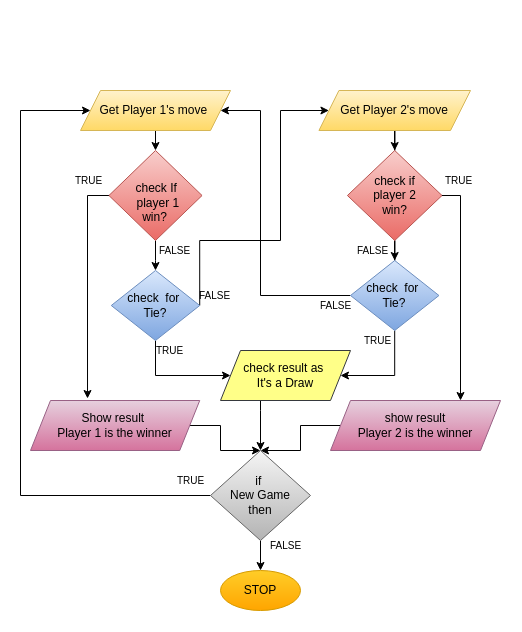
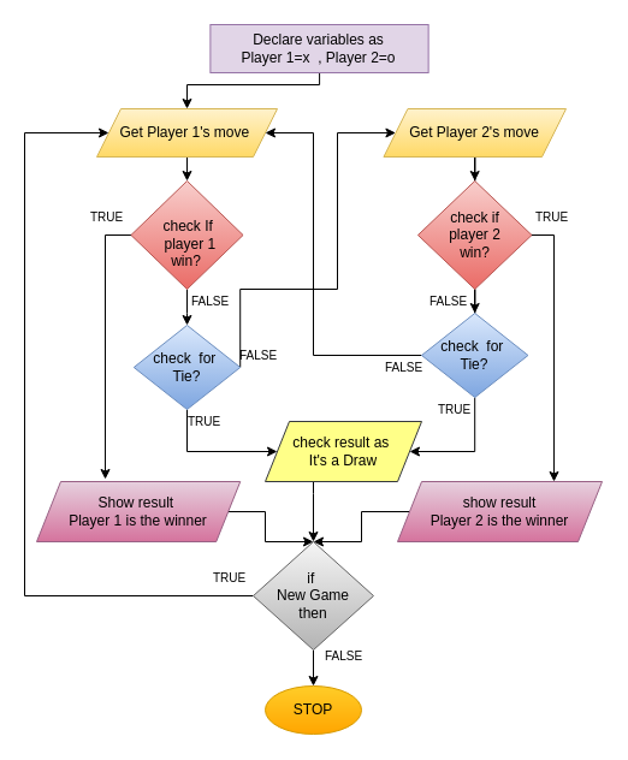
+ <mxCell id="4" value="Declare variables as&lt;br&gt;Player 1=x&amp;nbsp; , Player 2=o" style="whiteSpace=wrap;html=1;fillColor=#e1d5e7;strokeColor=#9673a6;" parent="1" vertex="1"><mxGeometry x="174.38" y="20" width="181.25" height="40" as="geometry" /></mxCell>
+ <mxCell id="3" value="" style="edgeStyle=orthogonalEdgeStyle;rounded=0;orthogonalLoop=1;jettySize=auto;html=1;" parent="1" source="4" target="6" edge="1"><mxGeometry relative="1" as="geometry"><Array as="points"><mxPoint x="265" y="70" /><mxPoint x="155" y="70" /></Array></mxGeometry></mxCell>
